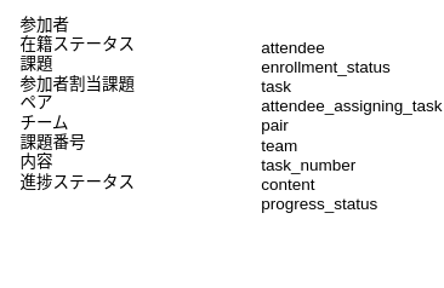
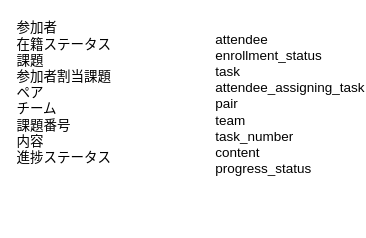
- <mxCell id="2" value="参加者&#10;在籍ステータス&#10;課題&#10;参加者割当課題&#10;ペア&#10;チーム&#10;課題番号&#10;内容&#10;進捗ステータス" style="text;whiteSpace=wrap;html=1;fontSize=18;" vertex="1" parent="1"><mxGeometry x="20" y="10" width="230" height="220" as="geometry" /></mxCell>
+ <mxCell id="2" value="参加者&#10;在籍ステータス&#10;課題&#10;参加者割当課題&#10;ペア&#10;チーム&#10;課題番号&#10;内容&#10;進捗ステータス" style="text;whiteSpace=wrap;html=1;fontSize=18;" vertex="1" parent="1"><mxGeometry x="20" y="20" width="230" height="220" as="geometry" /></mxCell>
